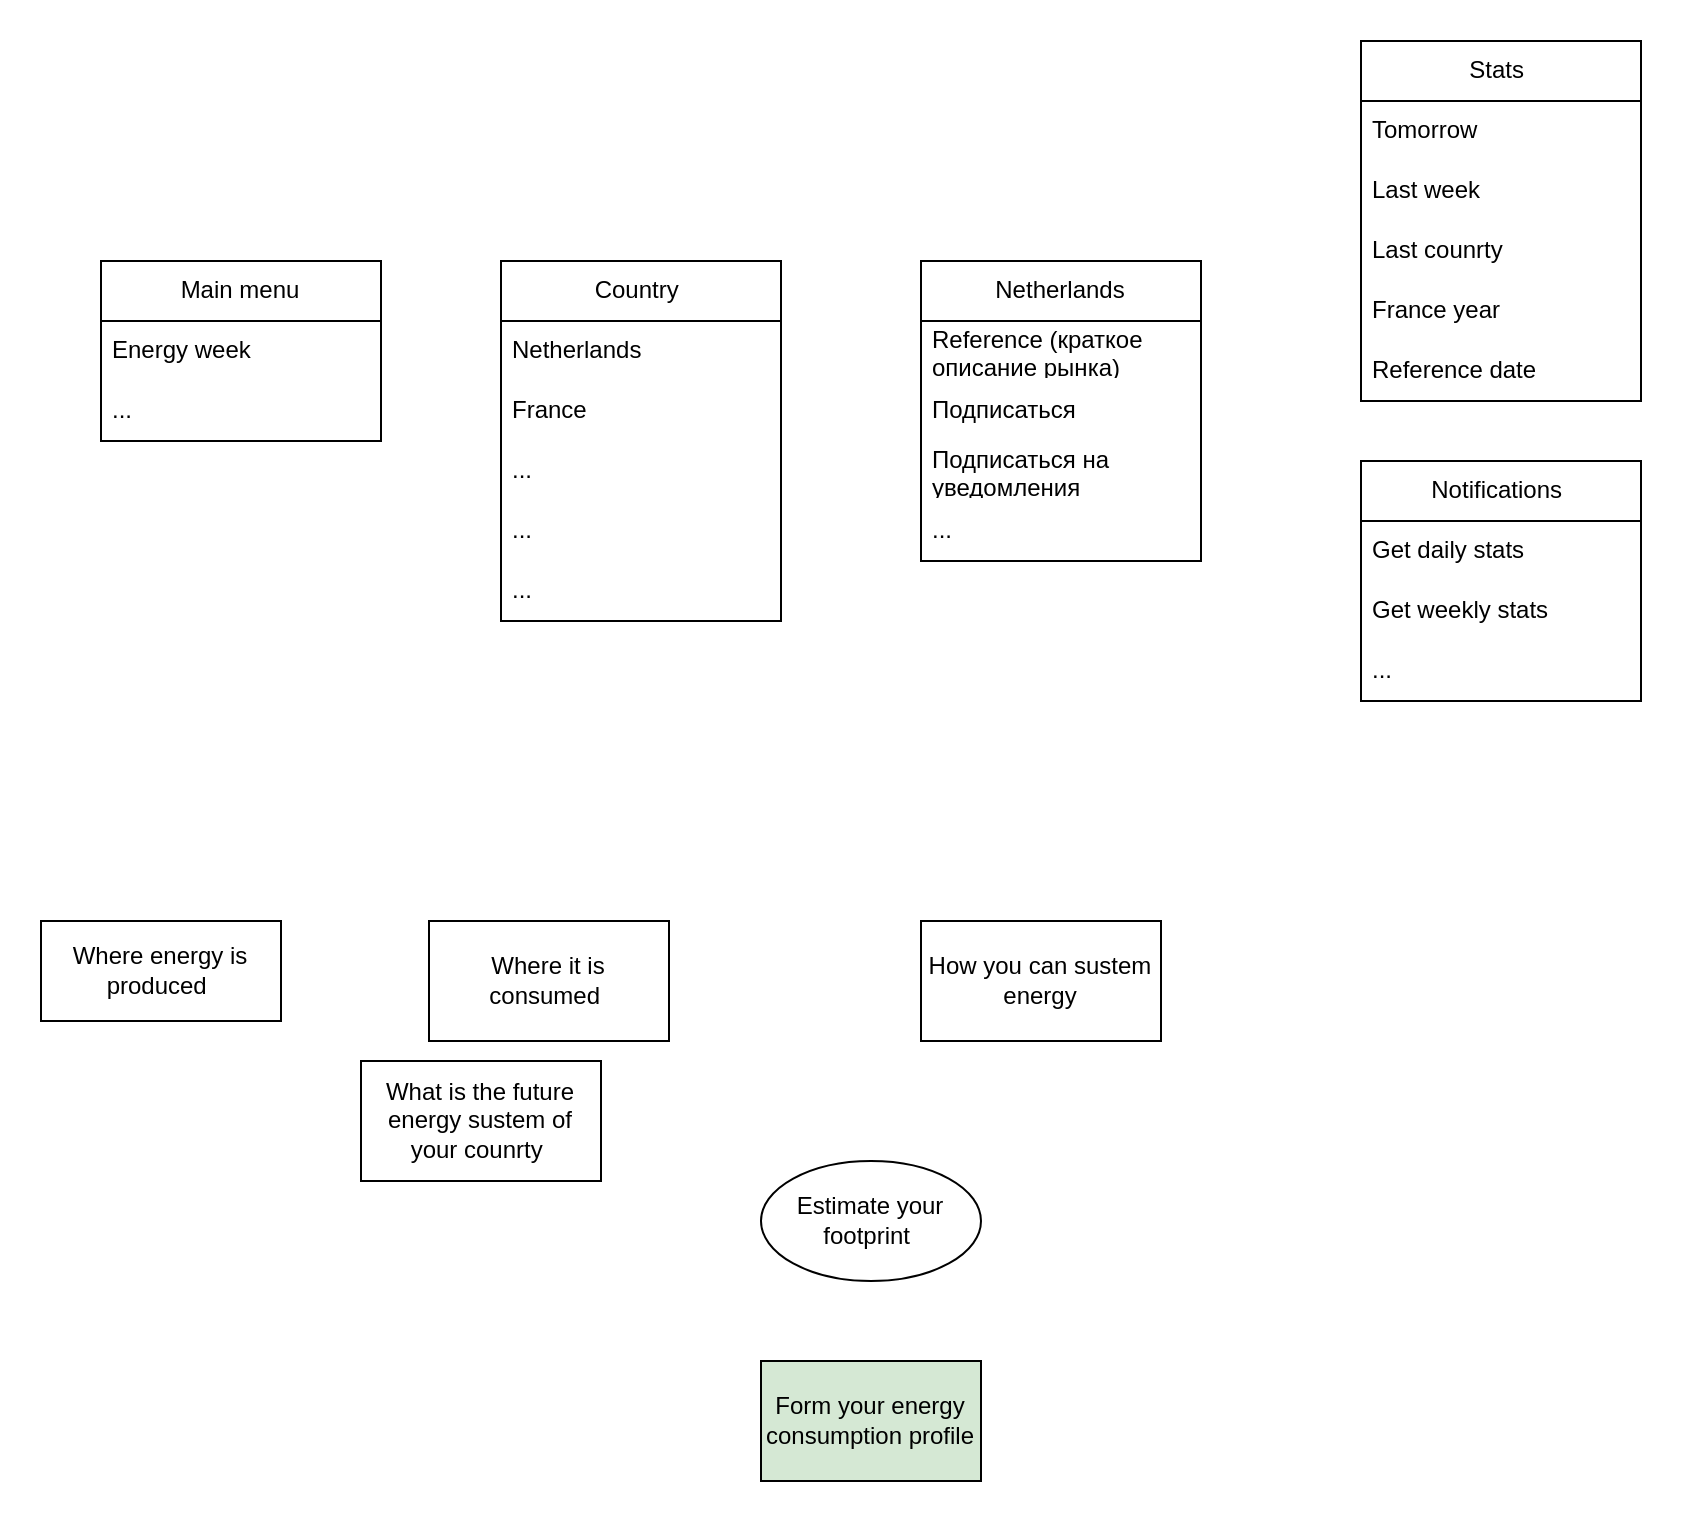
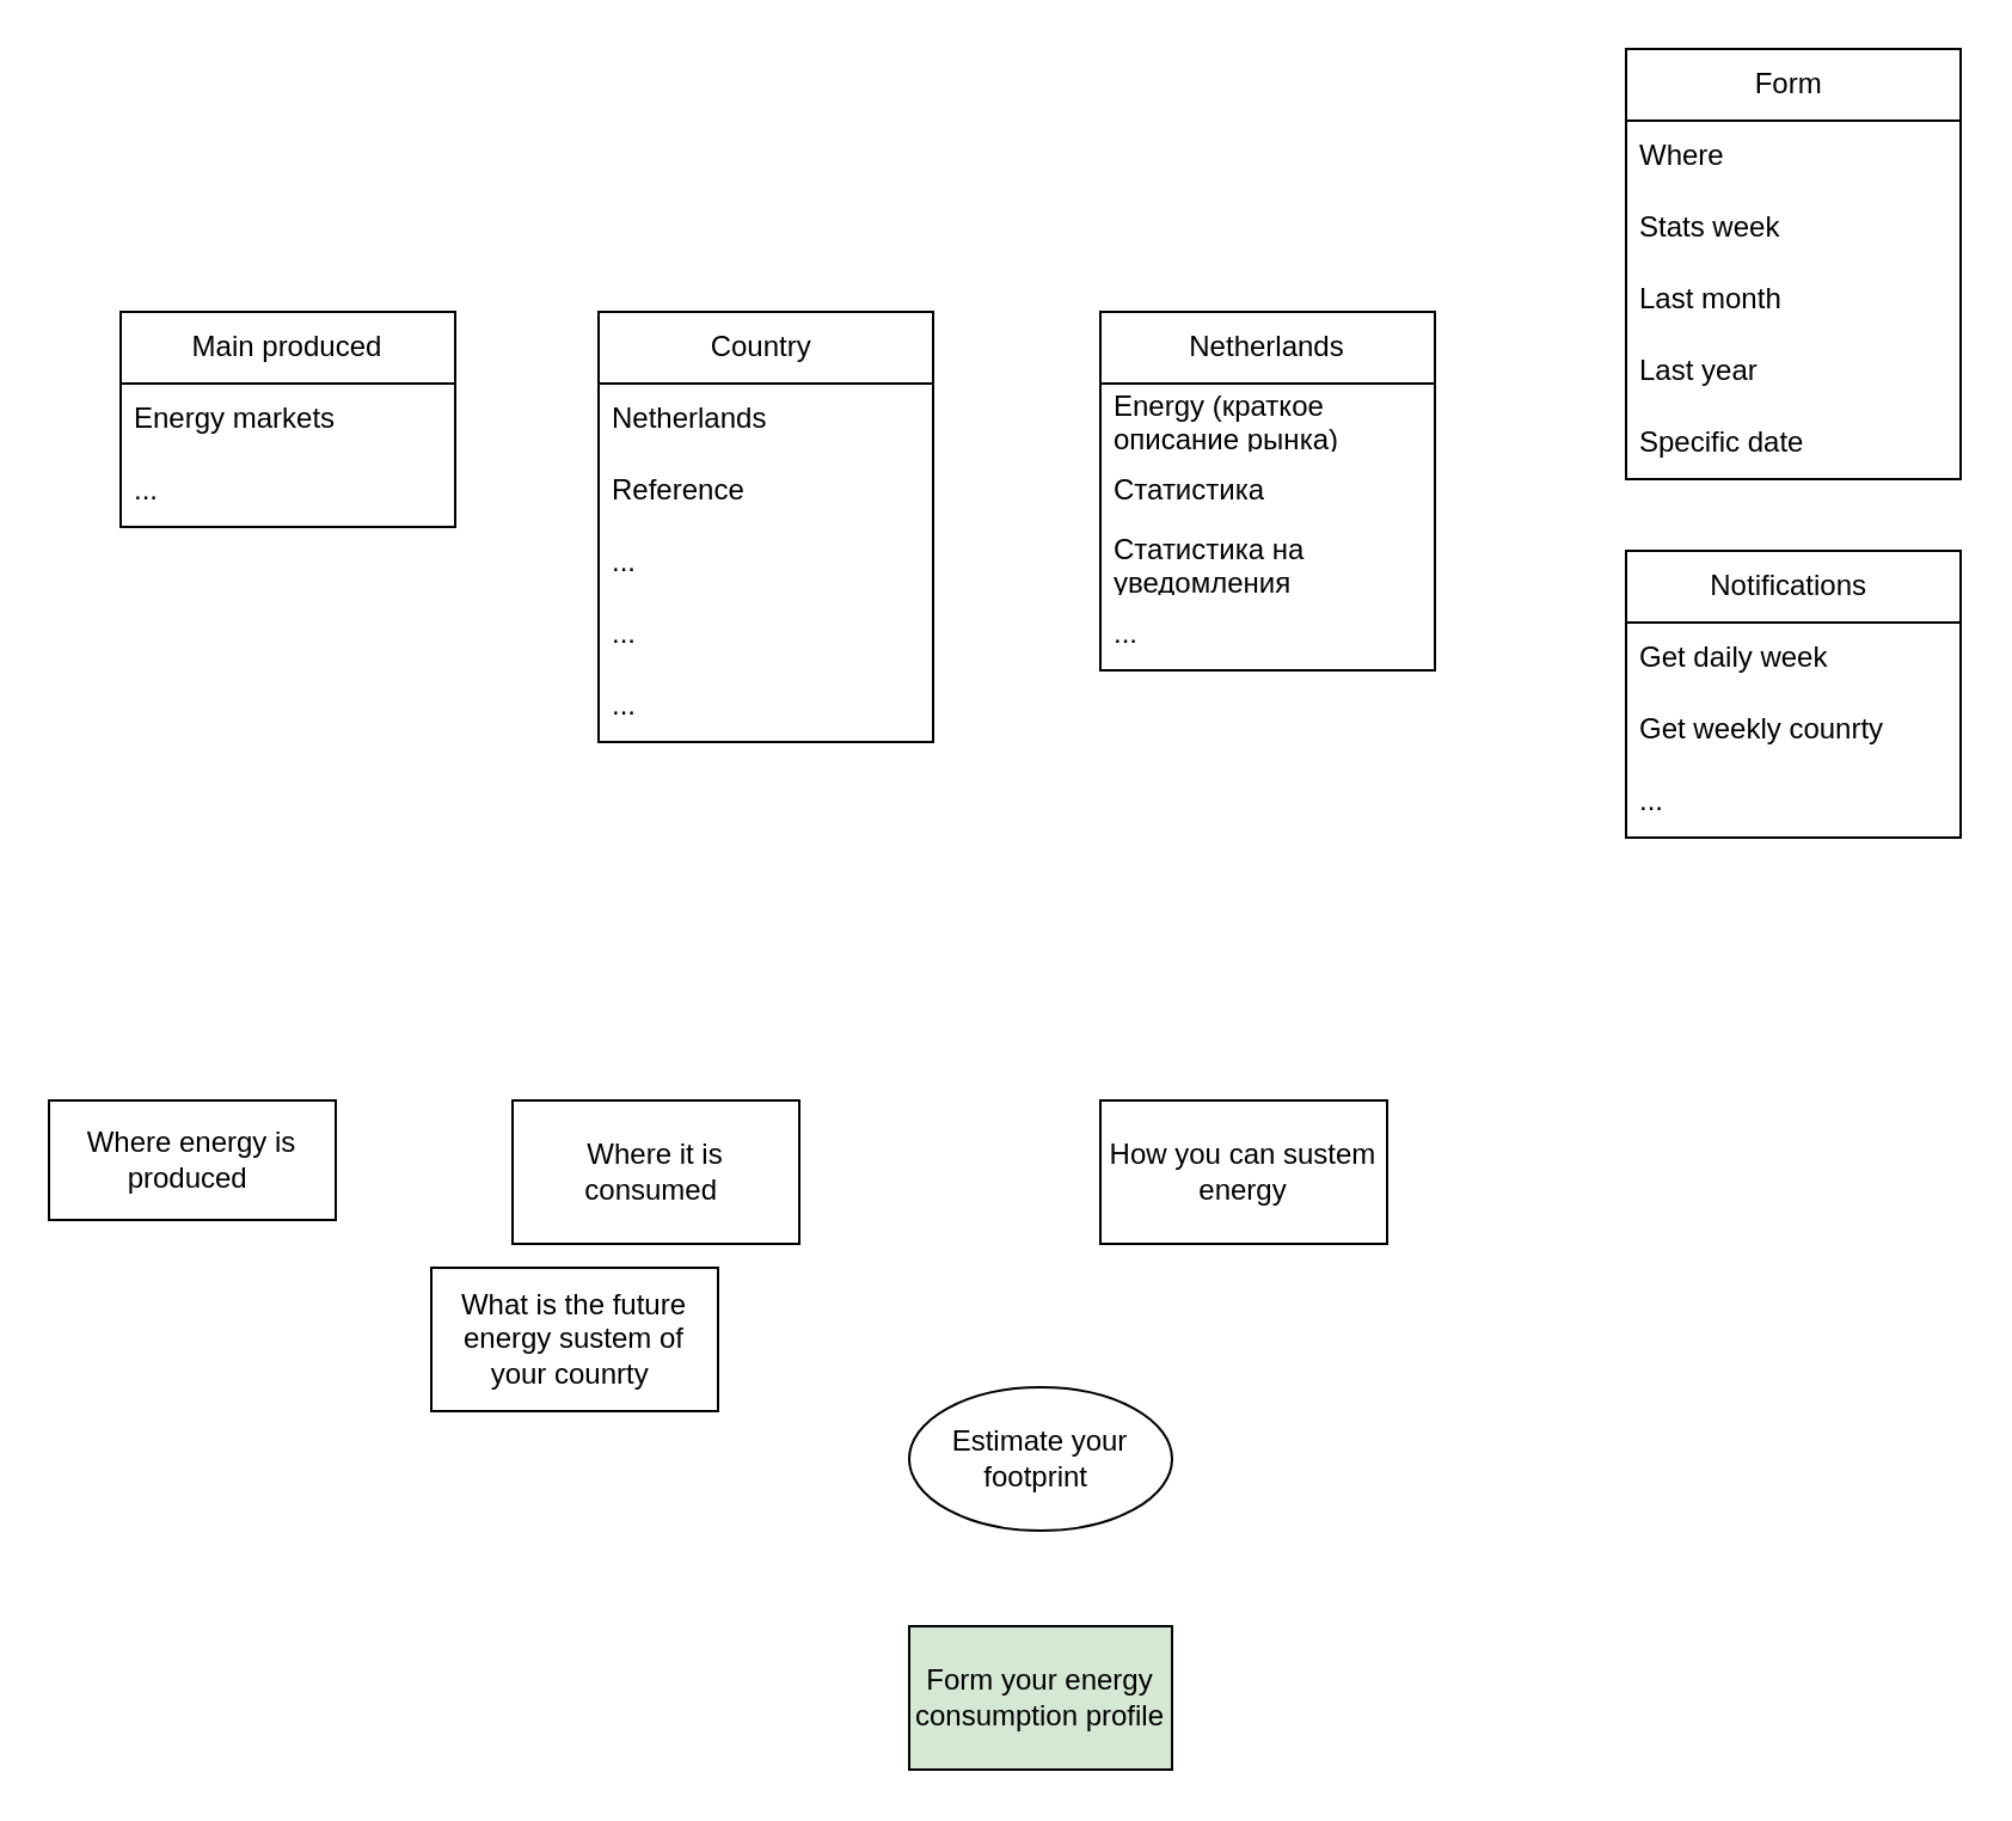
- <mxCell id="16" value="Stats&amp;nbsp;" style="swimlane;fontStyle=0;childLayout=stackLayout;horizontal=1;startSize=30;horizontalStack=0;resizeParent=1;resizeParentMax=0;resizeLast=0;collapsible=1;marginBottom=0;whiteSpace=wrap;html=1;" parent="1" vertex="1"><mxGeometry x="680" y="20" width="140" height="180" as="geometry" /></mxCell>
+ <mxCell id="16" value="Form&amp;nbsp;" style="swimlane;fontStyle=0;childLayout=stackLayout;horizontal=1;startSize=30;horizontalStack=0;resizeParent=1;resizeParentMax=0;resizeLast=0;collapsible=1;marginBottom=0;whiteSpace=wrap;html=1;" parent="1" vertex="1"><mxGeometry x="680" y="20" width="140" height="180" as="geometry" /></mxCell>
- <mxCell id="17" value="Tomorrow" style="text;strokeColor=none;fillColor=none;align=left;verticalAlign=middle;spacingLeft=4;spacingRight=4;overflow=hidden;points=[[0,0.5],[1,0.5]];portConstraint=eastwest;rotatable=0;whiteSpace=wrap;html=1;" parent="16" vertex="1"><mxGeometry y="30" width="140" height="30" as="geometry" /></mxCell>
+ <mxCell id="17" value="Where" style="text;strokeColor=none;fillColor=none;align=left;verticalAlign=middle;spacingLeft=4;spacingRight=4;overflow=hidden;points=[[0,0.5],[1,0.5]];portConstraint=eastwest;rotatable=0;whiteSpace=wrap;html=1;" parent="16" vertex="1"><mxGeometry y="30" width="140" height="30" as="geometry" /></mxCell>
- <mxCell id="18" value="Last week&amp;nbsp;" style="text;strokeColor=none;fillColor=none;align=left;verticalAlign=middle;spacingLeft=4;spacingRight=4;overflow=hidden;points=[[0,0.5],[1,0.5]];portConstraint=eastwest;rotatable=0;whiteSpace=wrap;html=1;" parent="16" vertex="1"><mxGeometry y="60" width="140" height="30" as="geometry" /></mxCell>
+ <mxCell id="18" value="Stats week&amp;nbsp;" style="text;strokeColor=none;fillColor=none;align=left;verticalAlign=middle;spacingLeft=4;spacingRight=4;overflow=hidden;points=[[0,0.5],[1,0.5]];portConstraint=eastwest;rotatable=0;whiteSpace=wrap;html=1;" parent="16" vertex="1"><mxGeometry y="60" width="140" height="30" as="geometry" /></mxCell>
- <mxCell id="19" value="Last counrty&amp;nbsp;" style="text;strokeColor=none;fillColor=none;align=left;verticalAlign=middle;spacingLeft=4;spacingRight=4;overflow=hidden;points=[[0,0.5],[1,0.5]];portConstraint=eastwest;rotatable=0;whiteSpace=wrap;html=1;" parent="16" vertex="1"><mxGeometry y="90" width="140" height="30" as="geometry" /></mxCell>
+ <mxCell id="19" value="Last month&amp;nbsp;" style="text;strokeColor=none;fillColor=none;align=left;verticalAlign=middle;spacingLeft=4;spacingRight=4;overflow=hidden;points=[[0,0.5],[1,0.5]];portConstraint=eastwest;rotatable=0;whiteSpace=wrap;html=1;" parent="16" vertex="1"><mxGeometry y="90" width="140" height="30" as="geometry" /></mxCell>
- <mxCell id="2" value="Main menu" style="swimlane;fontStyle=0;childLayout=stackLayout;horizontal=1;startSize=30;horizontalStack=0;resizeParent=1;resizeParentMax=0;resizeLast=0;collapsible=1;marginBottom=0;whiteSpace=wrap;html=1;" parent="1" vertex="1"><mxGeometry x="50" y="130" width="140" height="90" as="geometry" /></mxCell>
+ <mxCell id="2" value="Main produced" style="swimlane;fontStyle=0;childLayout=stackLayout;horizontal=1;startSize=30;horizontalStack=0;resizeParent=1;resizeParentMax=0;resizeLast=0;collapsible=1;marginBottom=0;whiteSpace=wrap;html=1;" parent="1" vertex="1"><mxGeometry x="50" y="130" width="140" height="90" as="geometry" /></mxCell>
- <mxCell id="20" value="France year&amp;nbsp;" style="text;strokeColor=none;fillColor=none;align=left;verticalAlign=middle;spacingLeft=4;spacingRight=4;overflow=hidden;points=[[0,0.5],[1,0.5]];portConstraint=eastwest;rotatable=0;whiteSpace=wrap;html=1;" parent="16" vertex="1"><mxGeometry y="120" width="140" height="30" as="geometry" /></mxCell>
+ <mxCell id="20" value="Last year&amp;nbsp;" style="text;strokeColor=none;fillColor=none;align=left;verticalAlign=middle;spacingLeft=4;spacingRight=4;overflow=hidden;points=[[0,0.5],[1,0.5]];portConstraint=eastwest;rotatable=0;whiteSpace=wrap;html=1;" parent="16" vertex="1"><mxGeometry y="120" width="140" height="30" as="geometry" /></mxCell>
- <mxCell id="3" value="Energy week&amp;nbsp;" style="text;strokeColor=none;fillColor=none;align=left;verticalAlign=middle;spacingLeft=4;spacingRight=4;overflow=hidden;points=[[0,0.5],[1,0.5]];portConstraint=eastwest;rotatable=0;whiteSpace=wrap;html=1;" parent="2" vertex="1"><mxGeometry y="30" width="140" height="30" as="geometry" /></mxCell>
+ <mxCell id="3" value="Energy markets&amp;nbsp;" style="text;strokeColor=none;fillColor=none;align=left;verticalAlign=middle;spacingLeft=4;spacingRight=4;overflow=hidden;points=[[0,0.5],[1,0.5]];portConstraint=eastwest;rotatable=0;whiteSpace=wrap;html=1;" parent="2" vertex="1"><mxGeometry y="30" width="140" height="30" as="geometry" /></mxCell>
- <mxCell id="12" value="Reference (краткое описание рынка)&amp;nbsp;" style="text;strokeColor=none;fillColor=none;align=left;verticalAlign=middle;spacingLeft=4;spacingRight=4;overflow=hidden;points=[[0,0.5],[1,0.5]];portConstraint=eastwest;rotatable=0;whiteSpace=wrap;html=1;" parent="11" vertex="1"><mxGeometry y="30" width="140" height="30" as="geometry" /></mxCell>
+ <mxCell id="12" value="Energy (краткое описание рынка)&amp;nbsp;" style="text;strokeColor=none;fillColor=none;align=left;verticalAlign=middle;spacingLeft=4;spacingRight=4;overflow=hidden;points=[[0,0.5],[1,0.5]];portConstraint=eastwest;rotatable=0;whiteSpace=wrap;html=1;" parent="11" vertex="1"><mxGeometry y="30" width="140" height="30" as="geometry" /></mxCell>
- <mxCell id="21" value="Reference date&amp;nbsp;" style="text;strokeColor=none;fillColor=none;align=left;verticalAlign=middle;spacingLeft=4;spacingRight=4;overflow=hidden;points=[[0,0.5],[1,0.5]];portConstraint=eastwest;rotatable=0;whiteSpace=wrap;html=1;" parent="16" vertex="1"><mxGeometry y="150" width="140" height="30" as="geometry" /></mxCell>
+ <mxCell id="21" value="Specific date&amp;nbsp;" style="text;strokeColor=none;fillColor=none;align=left;verticalAlign=middle;spacingLeft=4;spacingRight=4;overflow=hidden;points=[[0,0.5],[1,0.5]];portConstraint=eastwest;rotatable=0;whiteSpace=wrap;html=1;" parent="16" vertex="1"><mxGeometry y="150" width="140" height="30" as="geometry" /></mxCell>
- <mxCell id="7" value="France" style="text;strokeColor=none;fillColor=none;align=left;verticalAlign=middle;spacingLeft=4;spacingRight=4;overflow=hidden;points=[[0,0.5],[1,0.5]];portConstraint=eastwest;rotatable=0;whiteSpace=wrap;html=1;" parent="5" vertex="1"><mxGeometry y="60" width="140" height="30" as="geometry" /></mxCell>
+ <mxCell id="7" value="Reference" style="text;strokeColor=none;fillColor=none;align=left;verticalAlign=middle;spacingLeft=4;spacingRight=4;overflow=hidden;points=[[0,0.5],[1,0.5]];portConstraint=eastwest;rotatable=0;whiteSpace=wrap;html=1;" parent="5" vertex="1"><mxGeometry y="60" width="140" height="30" as="geometry" /></mxCell>
- <mxCell id="13" value="Подписаться" style="text;strokeColor=none;fillColor=none;align=left;verticalAlign=middle;spacingLeft=4;spacingRight=4;overflow=hidden;points=[[0,0.5],[1,0.5]];portConstraint=eastwest;rotatable=0;whiteSpace=wrap;html=1;" parent="11" vertex="1"><mxGeometry y="60" width="140" height="30" as="geometry" /></mxCell>
+ <mxCell id="13" value="Статистика" style="text;strokeColor=none;fillColor=none;align=left;verticalAlign=middle;spacingLeft=4;spacingRight=4;overflow=hidden;points=[[0,0.5],[1,0.5]];portConstraint=eastwest;rotatable=0;whiteSpace=wrap;html=1;" parent="11" vertex="1"><mxGeometry y="60" width="140" height="30" as="geometry" /></mxCell>
- <mxCell id="14" value="Подписаться на уведомления&amp;nbsp;" style="text;strokeColor=none;fillColor=none;align=left;verticalAlign=middle;spacingLeft=4;spacingRight=4;overflow=hidden;points=[[0,0.5],[1,0.5]];portConstraint=eastwest;rotatable=0;whiteSpace=wrap;html=1;" parent="11" vertex="1"><mxGeometry y="90" width="140" height="30" as="geometry" /></mxCell>
+ <mxCell id="14" value="Статистика на уведомления&amp;nbsp;" style="text;strokeColor=none;fillColor=none;align=left;verticalAlign=middle;spacingLeft=4;spacingRight=4;overflow=hidden;points=[[0,0.5],[1,0.5]];portConstraint=eastwest;rotatable=0;whiteSpace=wrap;html=1;" parent="11" vertex="1"><mxGeometry y="90" width="140" height="30" as="geometry" /></mxCell>
- <mxCell id="23" value="Get daily stats&amp;nbsp;" style="text;strokeColor=none;fillColor=none;align=left;verticalAlign=middle;spacingLeft=4;spacingRight=4;overflow=hidden;points=[[0,0.5],[1,0.5]];portConstraint=eastwest;rotatable=0;whiteSpace=wrap;html=1;" parent="22" vertex="1"><mxGeometry y="30" width="140" height="30" as="geometry" /></mxCell>
+ <mxCell id="23" value="Get daily week&amp;nbsp;" style="text;strokeColor=none;fillColor=none;align=left;verticalAlign=middle;spacingLeft=4;spacingRight=4;overflow=hidden;points=[[0,0.5],[1,0.5]];portConstraint=eastwest;rotatable=0;whiteSpace=wrap;html=1;" parent="22" vertex="1"><mxGeometry y="30" width="140" height="30" as="geometry" /></mxCell>
- <mxCell id="24" value="Get weekly stats" style="text;strokeColor=none;fillColor=none;align=left;verticalAlign=middle;spacingLeft=4;spacingRight=4;overflow=hidden;points=[[0,0.5],[1,0.5]];portConstraint=eastwest;rotatable=0;whiteSpace=wrap;html=1;" vertex="1" parent="22"><mxGeometry y="60" width="140" height="30" as="geometry" /></mxCell>
+ <mxCell id="24" value="Get weekly counrty" style="text;strokeColor=none;fillColor=none;align=left;verticalAlign=middle;spacingLeft=4;spacingRight=4;overflow=hidden;points=[[0,0.5],[1,0.5]];portConstraint=eastwest;rotatable=0;whiteSpace=wrap;html=1;" vertex="1" parent="22"><mxGeometry y="60" width="140" height="30" as="geometry" /></mxCell>
